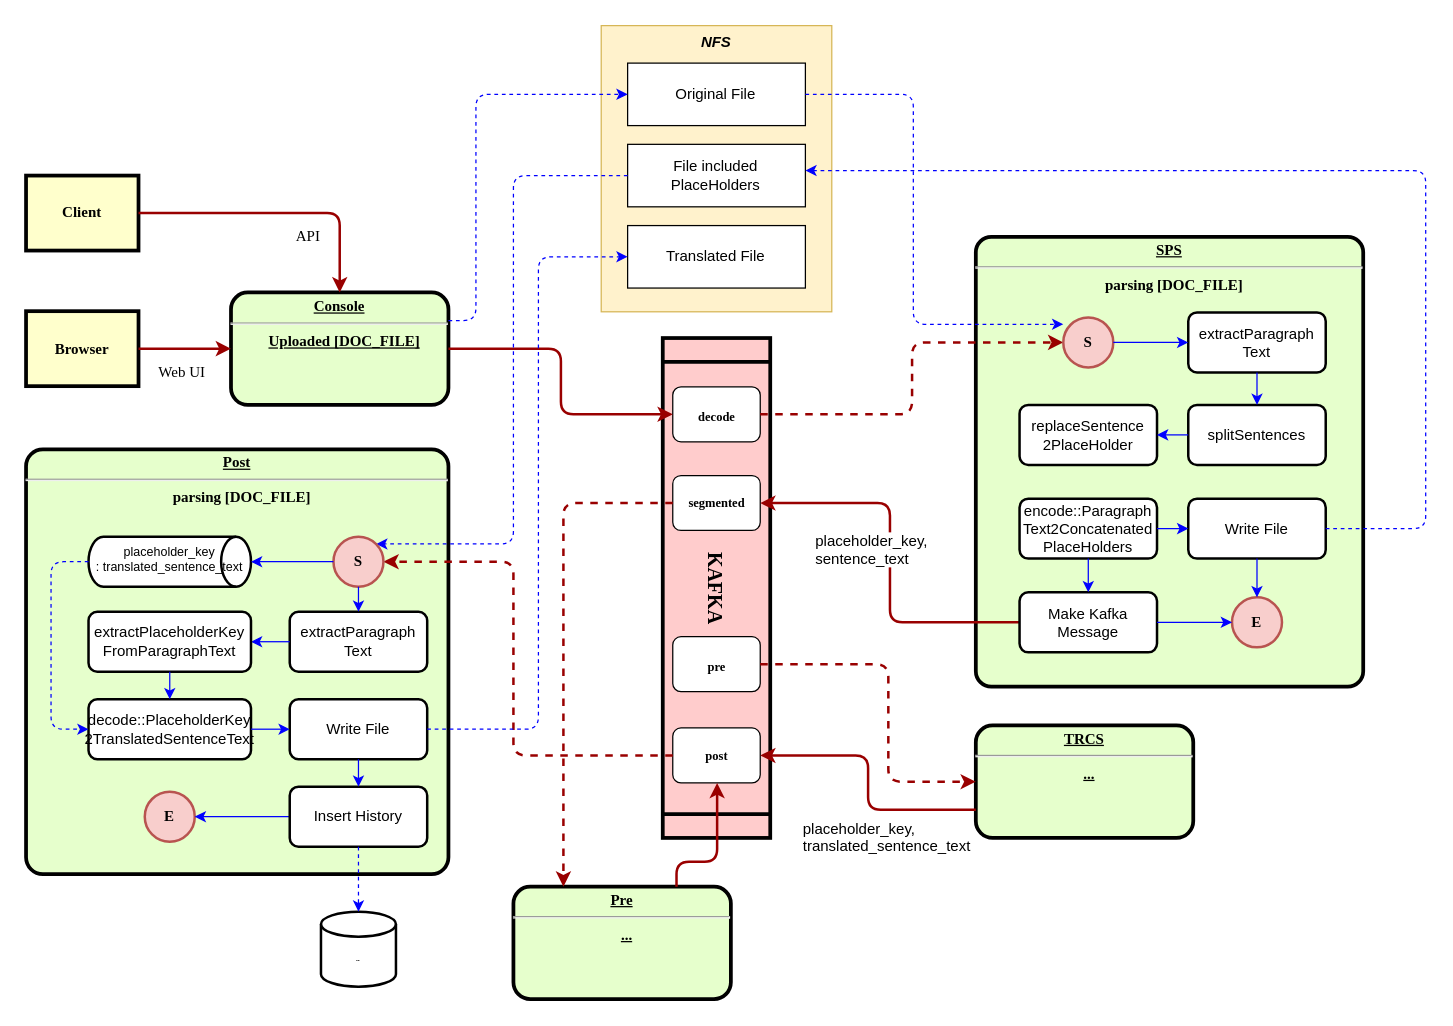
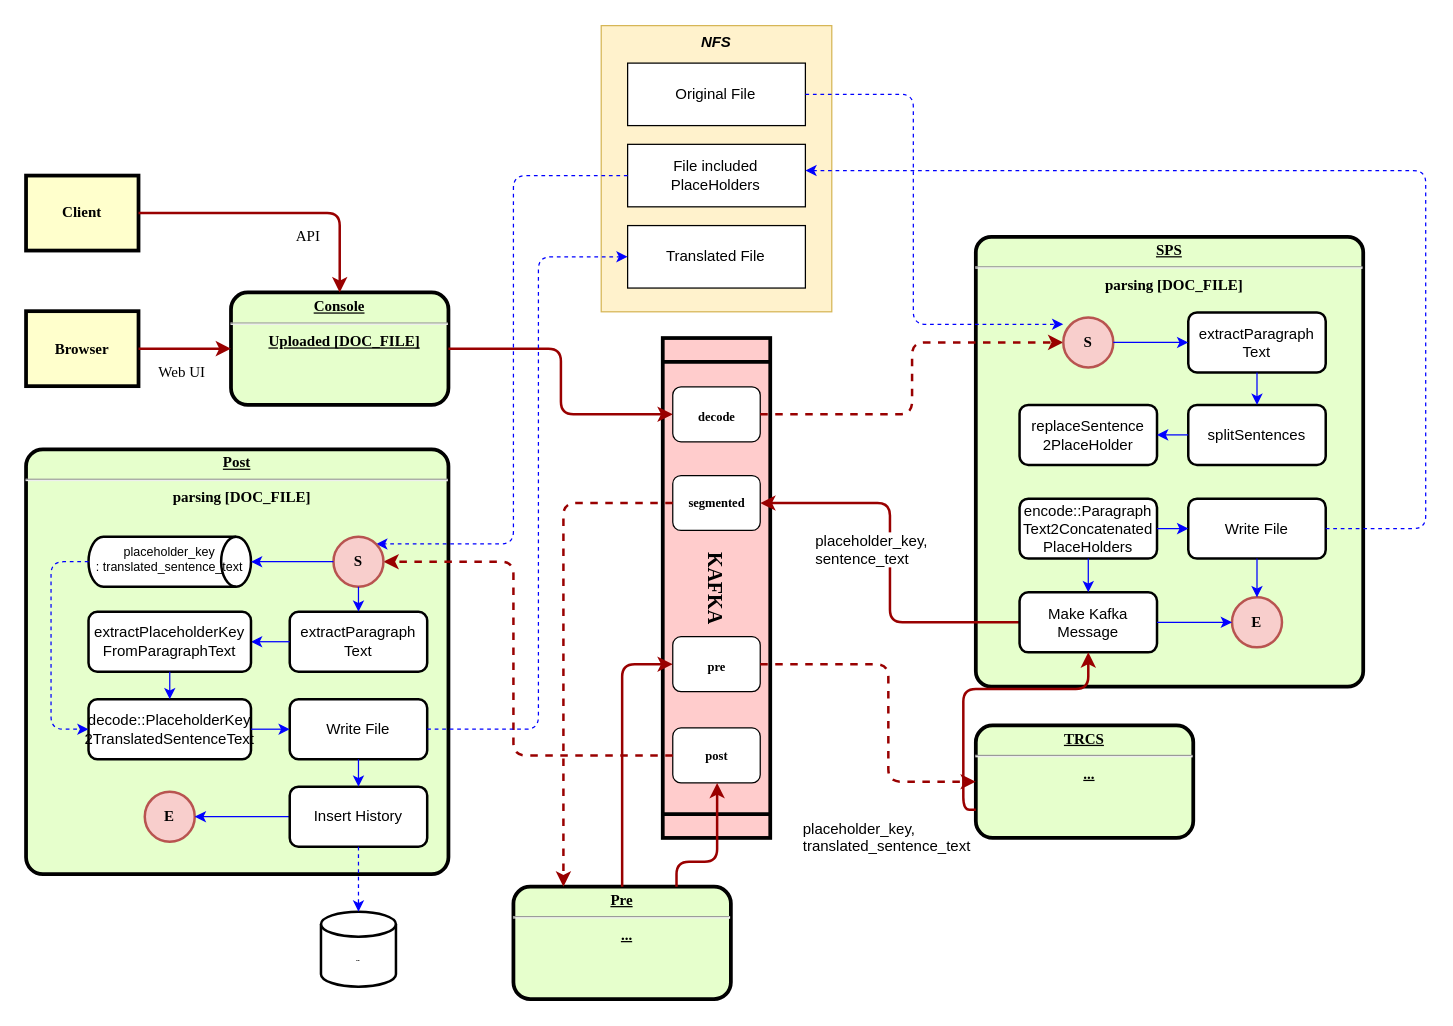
- <mxCell id="38" value="" style="strokeWidth=1;fontFamily=Varela Round;fontSource=https%3A%2F%2Ffonts.googleapis.com%2Fcss%3Ffamily%3DVarela%2BRound;strokeColor=#0000FF;dashed=1;exitX=1;exitY=0.25;exitDx=0;exitDy=0;entryX=0;entryY=0.5;entryDx=0;entryDy=0;edgeStyle=elbowEdgeStyle;" edge="1" parent="1" source="2" target="36"><mxGeometry width="100" height="100" relative="1" as="geometry"><mxPoint x="1070" y="397" as="sourcePoint" /><mxPoint x="522.5" y="109" as="targetPoint" /><Array as="points"><mxPoint x="380" y="219" /></Array></mxGeometry></mxCell>
+ <mxCell id="43" value="" style="edgeStyle=orthogonalEdgeStyle;elbow=vertical;strokeColor=#990000;strokeWidth=2;entryDx=0;entryDy=0;fontFamily=Varela Round;fontSource=https%3A%2F%2Ffonts.googleapis.com%2Fcss%3Ffamily%3DVarela%2BRound;exitDx=0;exitDy=0;entryX=0;entryY=0.5;exitX=0.5;exitY=0;" edge="1" parent="1" source="41" target="13"><mxGeometry width="100" height="100" relative="1" as="geometry"><mxPoint x="489.5" y="639" as="sourcePoint" /><mxPoint x="310" y="658" as="targetPoint" /></mxGeometry></mxCell>
- <mxCell id="46" value="" style="edgeStyle=orthogonalEdgeStyle;elbow=vertical;strokeColor=#990000;strokeWidth=2;fontFamily=Varela Round;fontSource=https%3A%2F%2Ffonts.googleapis.com%2Fcss%3Ffamily%3DVarela%2BRound;exitX=0;exitY=0.75;exitDx=0;exitDy=0;" edge="1" parent="1" source="44" target="14"><mxGeometry width="100" height="100" relative="1" as="geometry"><mxPoint x="617.5" y="554" as="sourcePoint" /><mxPoint x="790" y="629" as="targetPoint" /></mxGeometry></mxCell>
+ <mxCell id="46" value="" style="edgeStyle=orthogonalEdgeStyle;elbow=vertical;strokeColor=#990000;strokeWidth=2;fontFamily=Varela Round;fontSource=https%3A%2F%2Ffonts.googleapis.com%2Fcss%3Ffamily%3DVarela%2BRound;exitX=0;exitY=0.75;exitDx=0;exitDy=0;" edge="1" parent="1" source="44" target="30"><mxGeometry width="100" height="100" relative="1" as="geometry"><mxPoint x="617.5" y="554" as="sourcePoint" /><mxPoint x="790" y="629" as="targetPoint" /></mxGeometry></mxCell>
